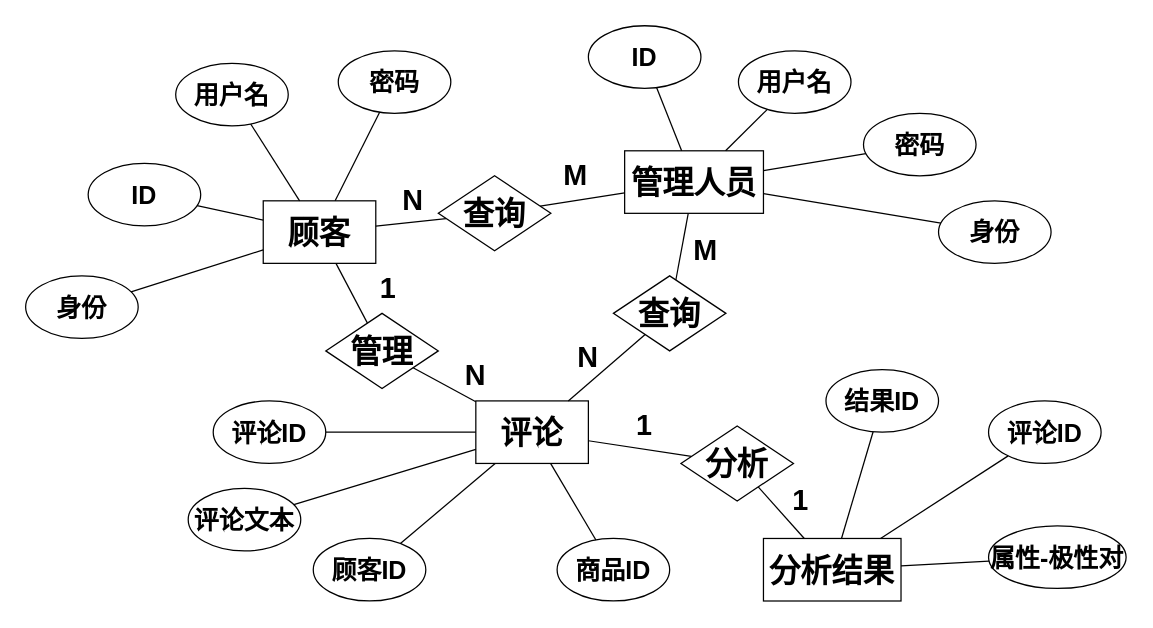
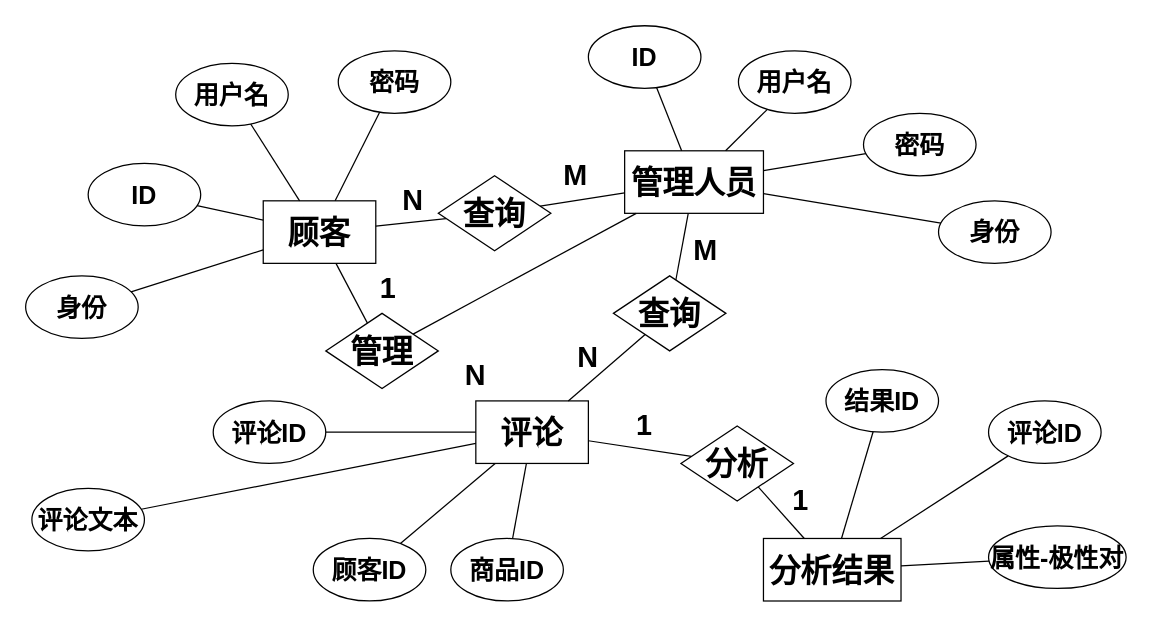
- <mxCell id="29" value="" style="endArrow=none;html=1;" edge="1" parent="1" source="27" target="20"><mxGeometry width="50" height="50" relative="1" as="geometry"><mxPoint x="520" y="290" as="sourcePoint" /><mxPoint x="570" y="240" as="targetPoint" /></mxGeometry></mxCell>
+ <mxCell id="29" value="" style="endArrow=none;html=1;" edge="1" parent="1" source="27" target="3"><mxGeometry width="50" height="50" relative="1" as="geometry"><mxPoint x="520" y="290" as="sourcePoint" /><mxPoint x="570" y="240" as="targetPoint" /></mxGeometry></mxCell>
- <mxCell id="34" value="&lt;font style=&quot;font-size: 20px&quot;&gt;&lt;b&gt;评论文本&lt;/b&gt;&lt;/font&gt;" style="ellipse;whiteSpace=wrap;html=1;" vertex="1" parent="1"><mxGeometry x="150" y="390" width="90" height="50" as="geometry" /></mxCell>
+ <mxCell id="34" value="&lt;font style=&quot;font-size: 20px&quot;&gt;&lt;b&gt;评论文本&lt;/b&gt;&lt;/font&gt;" style="ellipse;whiteSpace=wrap;html=1;" vertex="1" parent="1"><mxGeometry x="25" y="390" width="90" height="50" as="geometry" /></mxCell>
- <mxCell id="35" value="&lt;font style=&quot;font-size: 20px&quot;&gt;&lt;b&gt;商品ID&lt;/b&gt;&lt;/font&gt;" style="ellipse;whiteSpace=wrap;html=1;" vertex="1" parent="1"><mxGeometry x="445" y="430" width="90" height="50" as="geometry" /></mxCell>
+ <mxCell id="35" value="&lt;font style=&quot;font-size: 20px&quot;&gt;&lt;b&gt;商品ID&lt;/b&gt;&lt;/font&gt;" style="ellipse;whiteSpace=wrap;html=1;" vertex="1" parent="1"><mxGeometry x="360" y="430" width="90" height="50" as="geometry" /></mxCell>
